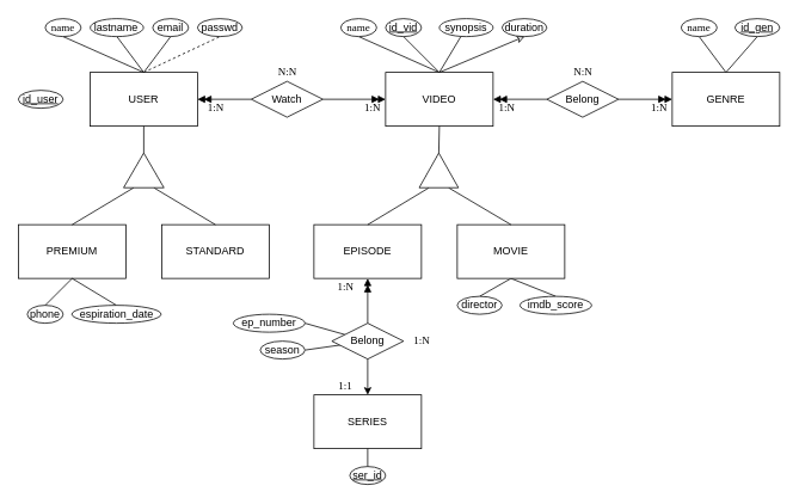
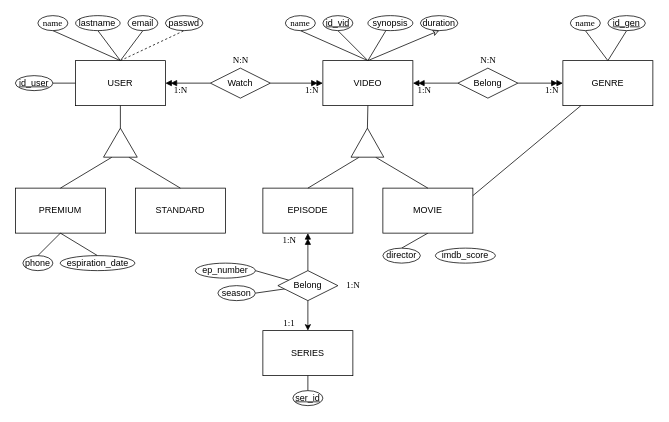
- <mxCell id="51" value="id_gen" style="ellipse;whiteSpace=wrap;html=1;align=center;fontStyle=4" vertex="1" parent="1"><mxGeometry x="820" y="20" width="50" height="20" as="geometry" /></mxCell>
+ <mxCell id="51" value="id_gen" style="ellipse;whiteSpace=wrap;html=1;align=center;fontStyle=4" vertex="1" parent="1"><mxGeometry x="810" y="20" width="50" height="20" as="geometry" /></mxCell>
+ <mxCell id="41" style="rounded=0;orthogonalLoop=1;jettySize=auto;html=1;exitX=1;exitY=0.5;exitDx=0;exitDy=0;fontFamily=Tahoma;endArrow=none;endFill=0;" edge="1" parent="1" source="42" target="6"><mxGeometry relative="1" as="geometry" /></mxCell>
- <mxCell id="23" style="edgeStyle=none;rounded=0;orthogonalLoop=1;jettySize=auto;html=1;exitX=0.5;exitY=1;exitDx=0;exitDy=0;entryX=0.5;entryY=0;entryDx=0;entryDy=0;fontFamily=Tahoma;endArrow=none;endFill=0;" edge="1" parent="1" source="24" target="70"><mxGeometry relative="1" as="geometry" /></mxCell>
+ <mxCell id="23" style="edgeStyle=none;rounded=0;orthogonalLoop=1;jettySize=auto;html=1;exitX=0.5;exitY=1;exitDx=0;exitDy=0;fontFamily=Tahoma;endArrow=none;endFill=0;" edge="1" parent="1" source="24" target="9"><mxGeometry relative="1" as="geometry" /></mxCell>
